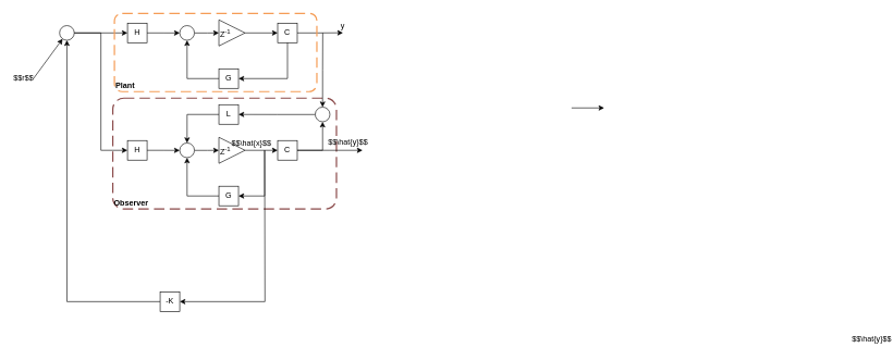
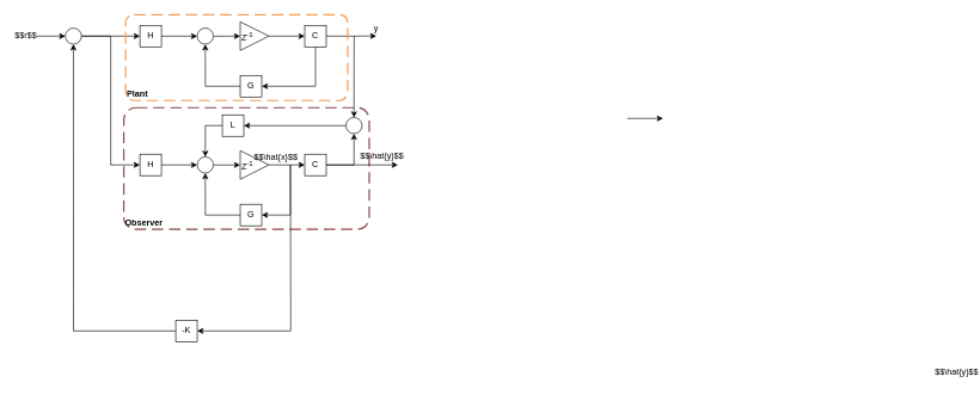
- <mxCell id="3" value="$$r$$" style="text;html=1;align=center;verticalAlign=middle;whiteSpace=wrap;rounded=0;" vertex="1" parent="1"><mxGeometry x="20" y="105" width="30" height="30" as="geometry" /></mxCell>
+ <mxCell id="3" value="$$r$$" style="text;html=1;align=center;verticalAlign=middle;whiteSpace=wrap;rounded=0;" vertex="1" parent="1"><mxGeometry x="20" y="35" width="30" height="30" as="geometry" /></mxCell>
- <mxCell id="35" value="L" style="whiteSpace=wrap;html=1;aspect=fixed;" vertex="1" parent="1"><mxGeometry x="334" y="160" width="30" height="30" as="geometry" /></mxCell>
+ <mxCell id="35" value="L" style="whiteSpace=wrap;html=1;aspect=fixed;" vertex="1" parent="1"><mxGeometry x="309" y="160" width="30" height="30" as="geometry" /></mxCell>
